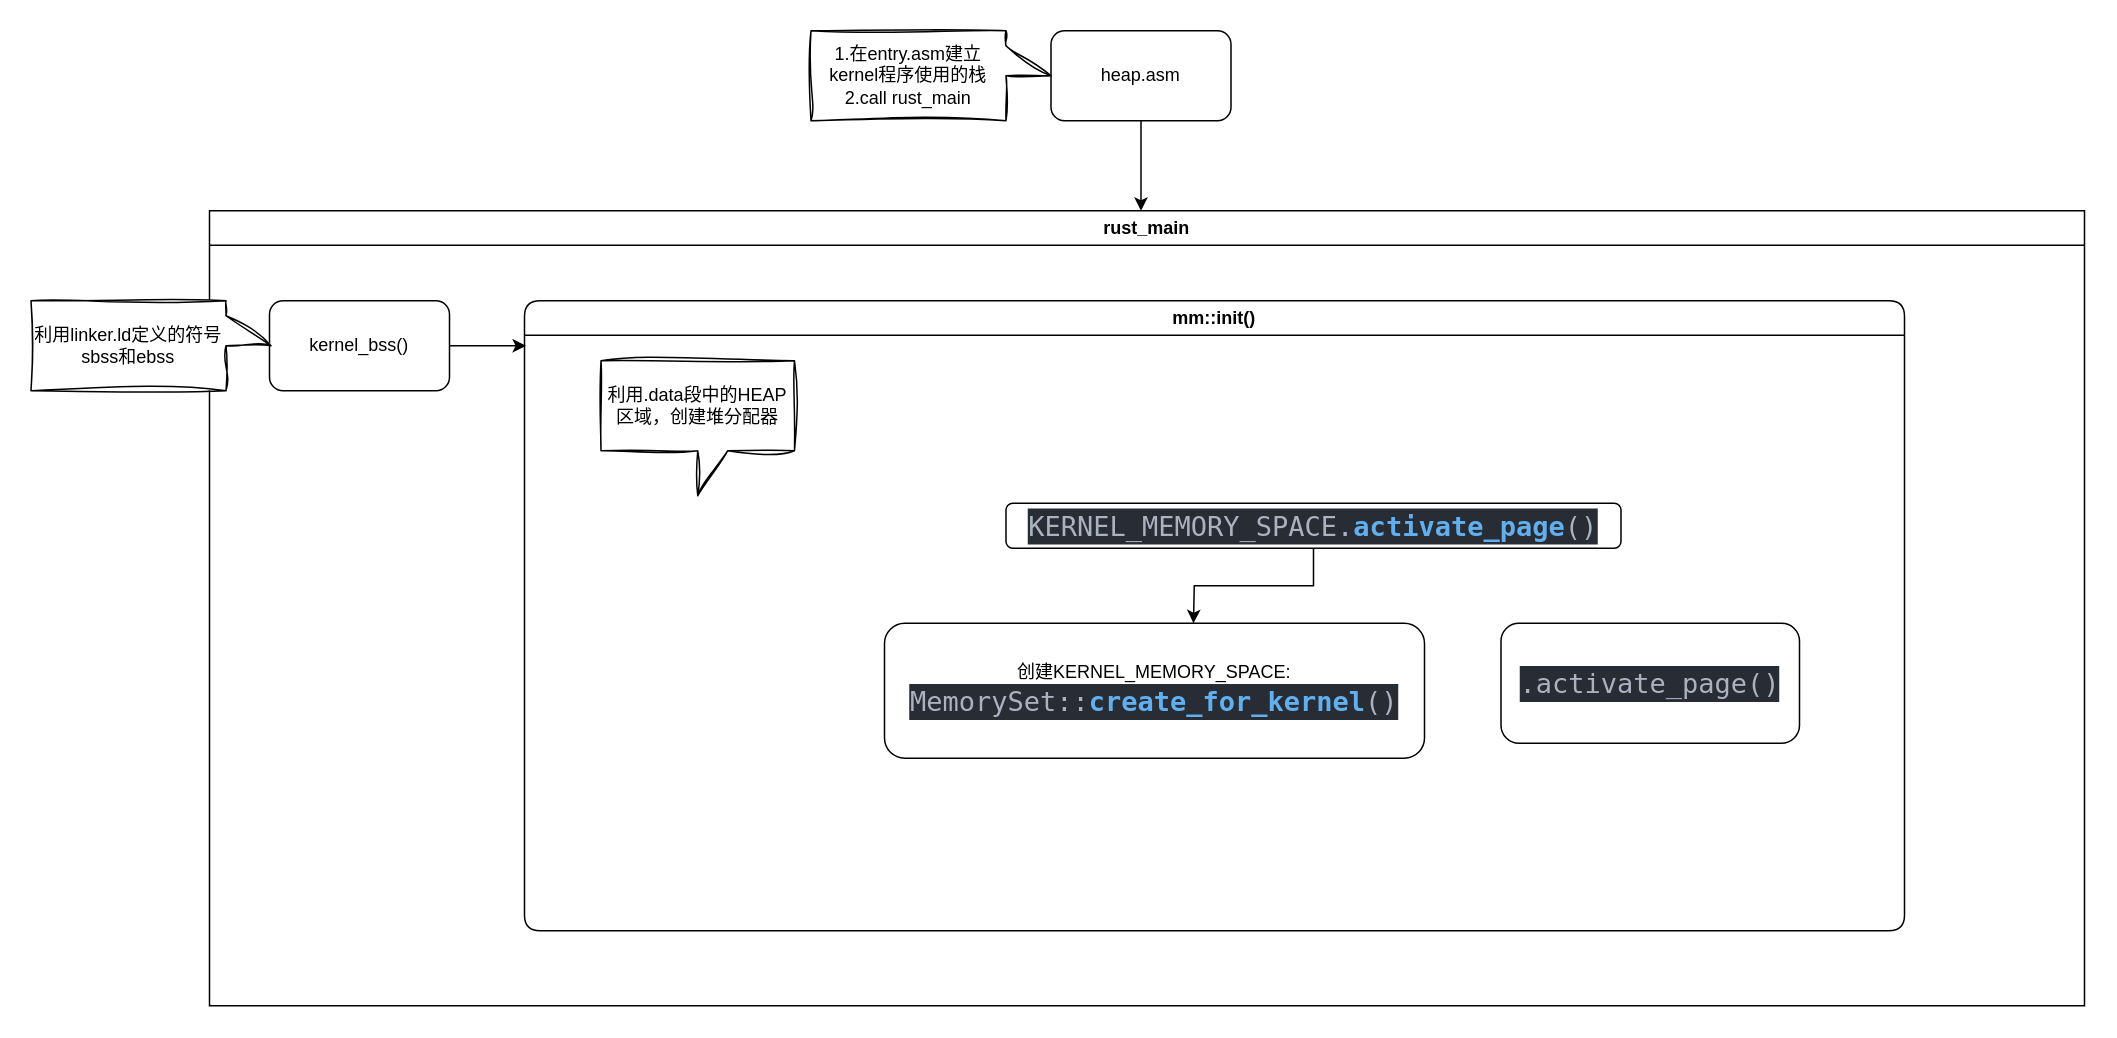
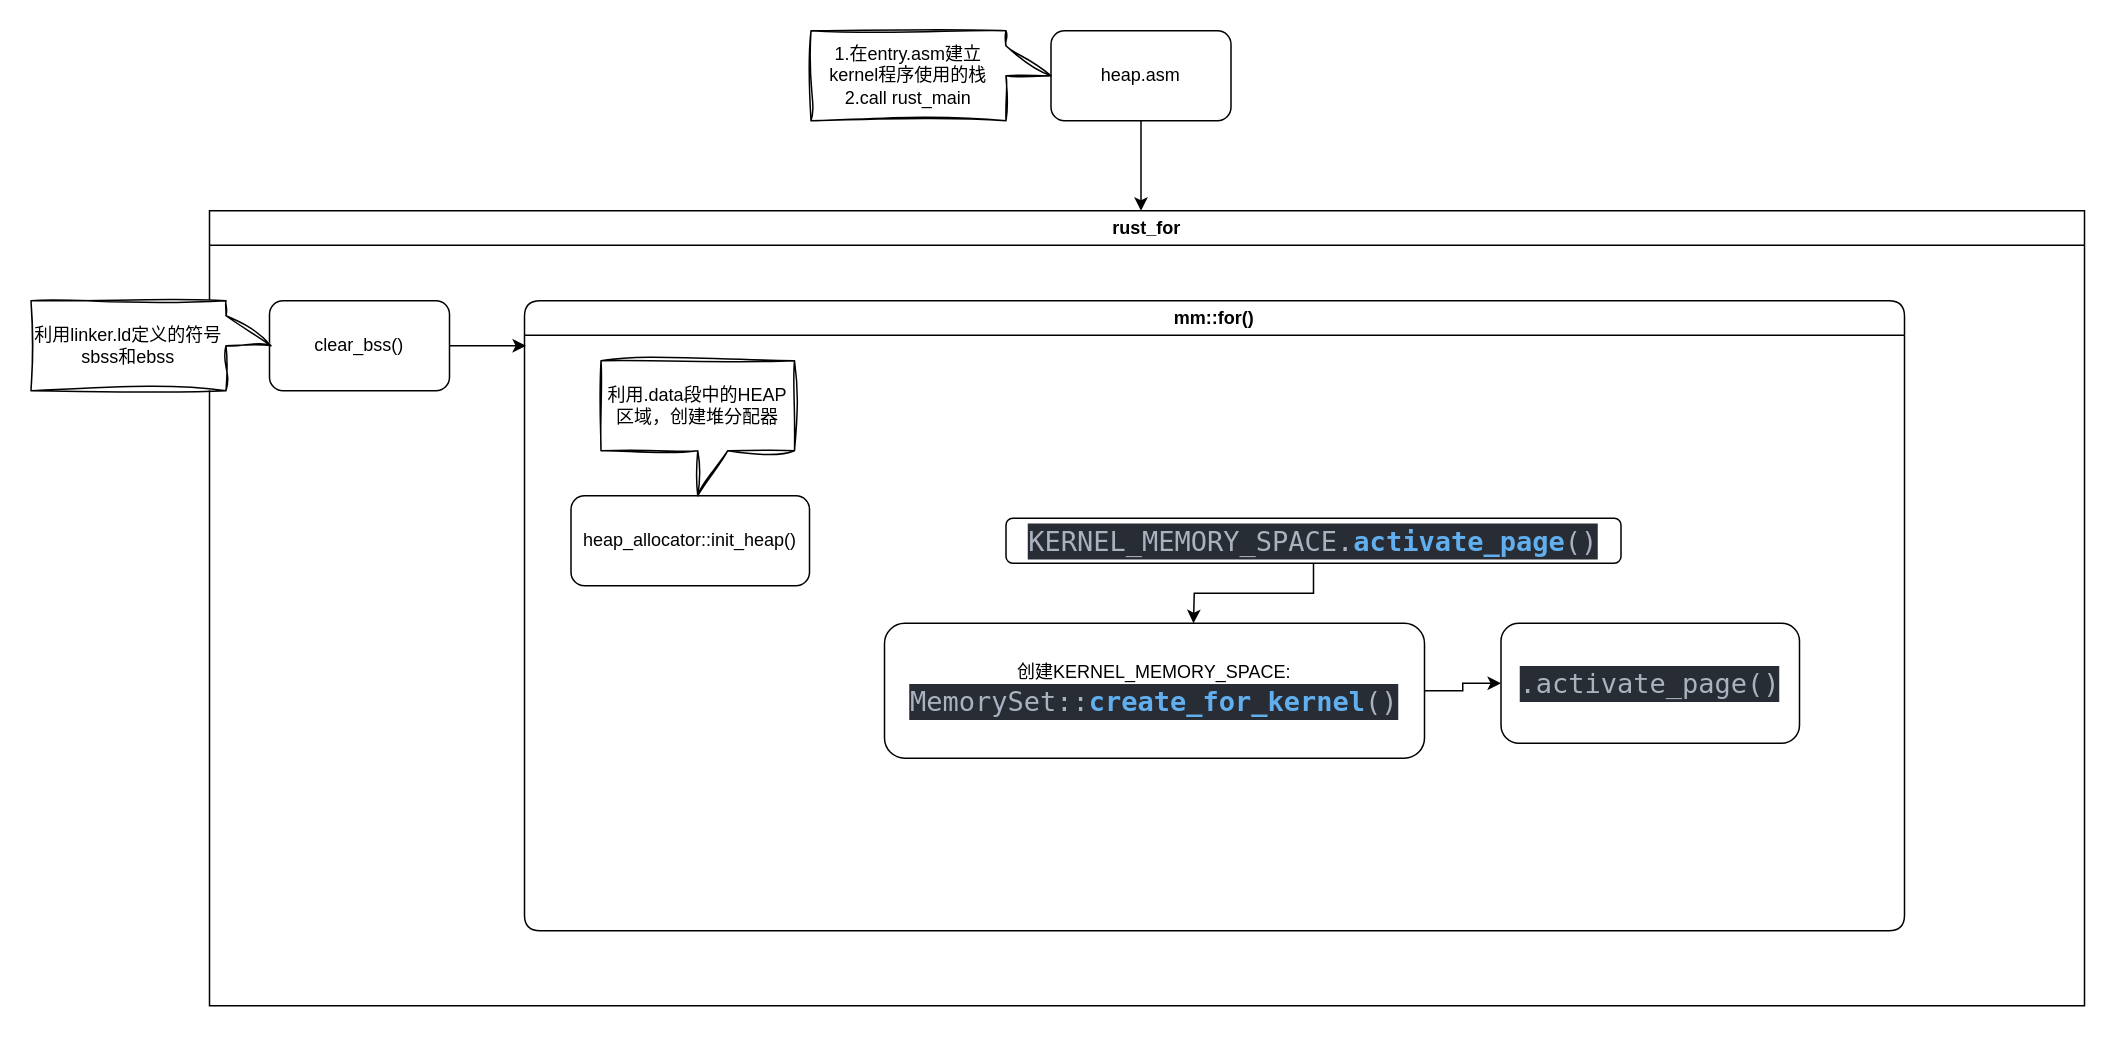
- <mxCell id="4" value="rust_main" style="swimlane;whiteSpace=wrap;html=1;" vertex="1" parent="1"><mxGeometry x="139" y="140" width="1250" height="530" as="geometry" /></mxCell>
+ <mxCell id="4" value="rust_for" style="swimlane;whiteSpace=wrap;html=1;" vertex="1" parent="1"><mxGeometry x="139" y="140" width="1250" height="530" as="geometry" /></mxCell>
- <mxCell id="7" value="mm::init()" style="swimlane;whiteSpace=wrap;html=1;rounded=1;shadow=0;swimlaneLine=1;glass=0;" vertex="1" parent="4"><mxGeometry x="210" y="60" width="920" height="420" as="geometry" /></mxCell>
+ <mxCell id="7" value="mm::for()" style="swimlane;whiteSpace=wrap;html=1;rounded=1;shadow=0;swimlaneLine=1;glass=0;" vertex="1" parent="4"><mxGeometry x="210" y="60" width="920" height="420" as="geometry" /></mxCell>
- <mxCell id="6" value="kernel_bss()" style="rounded=1;whiteSpace=wrap;html=1;" vertex="1" parent="4"><mxGeometry x="40" y="60" width="120" height="60" as="geometry" /></mxCell>
+ <mxCell id="6" value="clear_bss()" style="rounded=1;whiteSpace=wrap;html=1;" vertex="1" parent="4"><mxGeometry x="40" y="60" width="120" height="60" as="geometry" /></mxCell>
- <mxCell id="13" value="&lt;div style=&quot;color: rgb(171, 178, 191); background-color: rgb(40, 44, 52); font-family: &amp;quot;Source Code Pro&amp;quot;, monospace, &amp;quot;Fira Code&amp;quot;, Consolas, &amp;quot;Courier New&amp;quot;, monospace, &amp;quot;Droid Sans Mono&amp;quot;, &amp;quot;monospace&amp;quot;, monospace; font-size: 18px; line-height: 24px;&quot;&gt;&lt;div style=&quot;line-height: 24px;&quot;&gt;KERNEL_MEMORY_SPACE.&lt;span style=&quot;color: #61afef;font-weight: bold;&quot;&gt;activate_page&lt;/span&gt;()&lt;/div&gt;&lt;/div&gt;" style="whiteSpace=wrap;html=1;rounded=1;shadow=0;glass=0;sketch=0;" vertex="1" parent="7"><mxGeometry x="321" y="135" width="410" height="30" as="geometry" /></mxCell>
+ <mxCell id="13" value="&lt;div style=&quot;color: rgb(171, 178, 191); background-color: rgb(40, 44, 52); font-family: &amp;quot;Source Code Pro&amp;quot;, monospace, &amp;quot;Fira Code&amp;quot;, Consolas, &amp;quot;Courier New&amp;quot;, monospace, &amp;quot;Droid Sans Mono&amp;quot;, &amp;quot;monospace&amp;quot;, monospace; font-size: 18px; line-height: 24px;&quot;&gt;&lt;div style=&quot;line-height: 24px;&quot;&gt;KERNEL_MEMORY_SPACE.&lt;span style=&quot;color: #61afef;font-weight: bold;&quot;&gt;activate_page&lt;/span&gt;()&lt;/div&gt;&lt;/div&gt;" style="whiteSpace=wrap;html=1;rounded=1;shadow=0;glass=0;sketch=0;" vertex="1" parent="7"><mxGeometry x="321" y="145" width="410" height="30" as="geometry" /></mxCell>
+ <mxCell id="8" value="heap_allocator::init_heap()" style="whiteSpace=wrap;html=1;rounded=1;shadow=0;glass=0;sketch=0;" vertex="1" parent="7"><mxGeometry x="31" y="130" width="159" height="60" as="geometry" /></mxCell>
+ <mxCell id="10" style="edgeStyle=orthogonalEdgeStyle;rounded=0;orthogonalLoop=1;jettySize=auto;html=1;exitX=1;exitY=0.5;exitDx=0;exitDy=0;entryX=0;entryY=0.5;entryDx=0;entryDy=0;" edge="1" parent="7" source="11" target="14"><mxGeometry relative="1" as="geometry"><mxPoint x="631" y="245" as="targetPoint" /></mxGeometry></mxCell>
